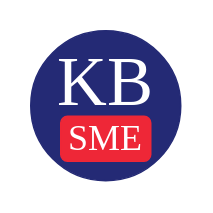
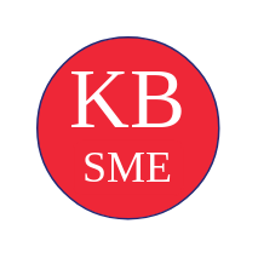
- <mxCell id="2" value="KB" style="ellipse;whiteSpace=wrap;html=1;aspect=fixed;fillColor=#242A75;fontColor=#FFFFFF;strokeColor=#242A75;fontSize=46;fontFamily=futura;fontSource=https%3A%2F%2Ffonts.googleapis.com%2Fcss%3Ffamily%3Dfutura;verticalAlign=top;" vertex="1" parent="1"><mxGeometry x="20" y="20" width="100" height="100" as="geometry" /></mxCell>
+ <mxCell id="2" value="KB" style="ellipse;whiteSpace=wrap;html=1;aspect=fixed;fillColor=#ee2737;fontColor=#FFFFFF;strokeColor=#242A75;fontSize=46;fontFamily=futura;fontSource=https%3A%2F%2Ffonts.googleapis.com%2Fcss%3Ffamily%3Dfutura;verticalAlign=top;" vertex="1" parent="1"><mxGeometry x="20" y="20" width="100" height="100" as="geometry" /></mxCell>
